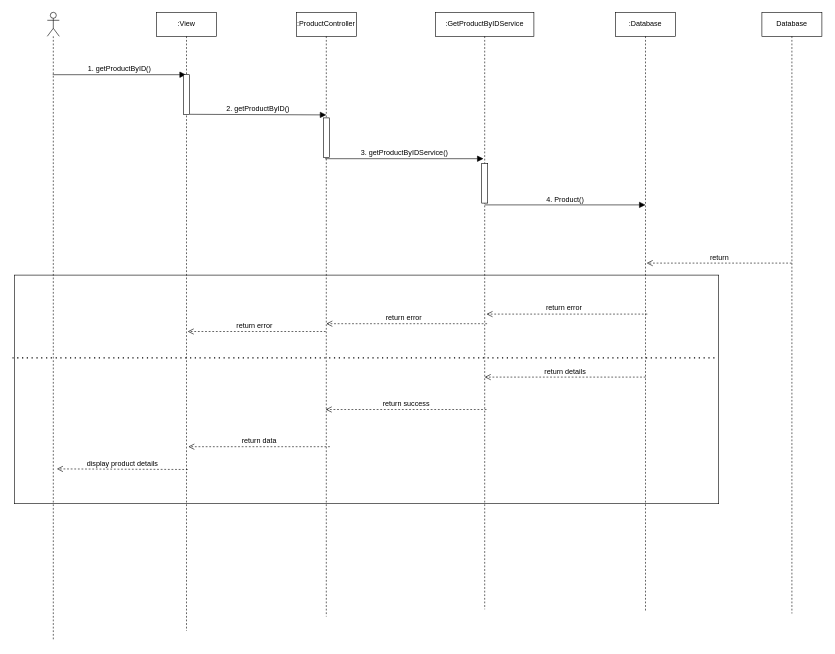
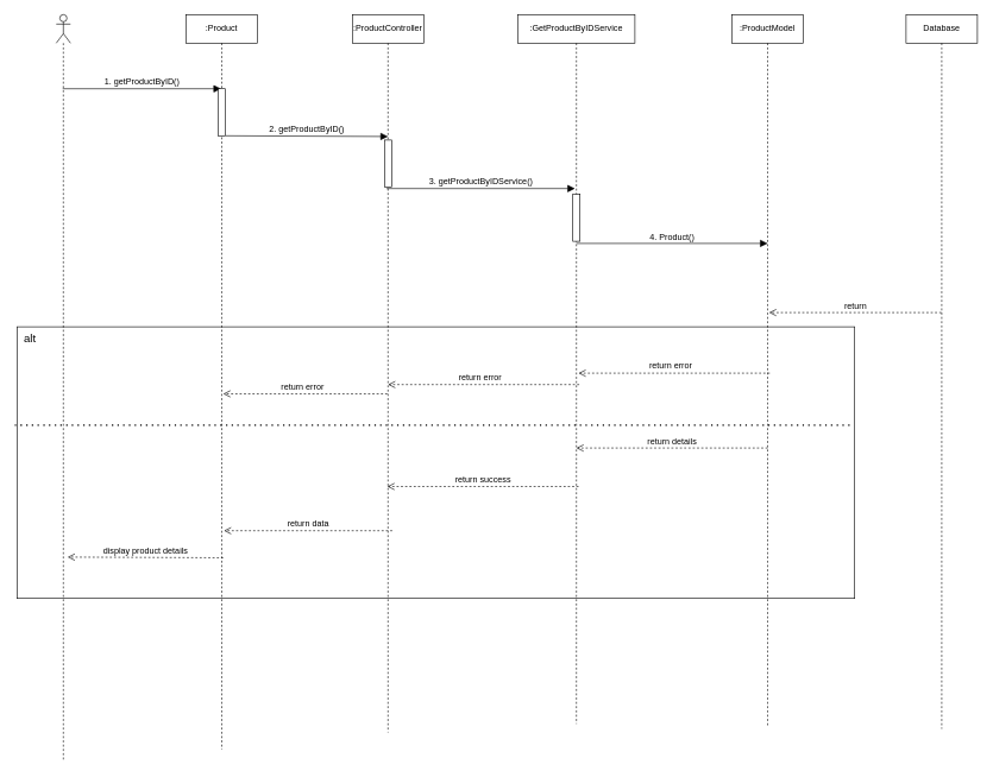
- <mxCell id="2" value=":View" style="shape=umlLifeline;perimeter=lifelinePerimeter;whiteSpace=wrap;html=1;container=1;dropTarget=0;collapsible=0;recursiveResize=0;outlineConnect=0;portConstraint=eastwest;newEdgeStyle={&quot;curved&quot;:0,&quot;rounded&quot;:0};" parent="1" vertex="1"><mxGeometry x="260" y="20" width="100" height="1031" as="geometry" /></mxCell>
+ <mxCell id="2" value=":Product" style="shape=umlLifeline;perimeter=lifelinePerimeter;whiteSpace=wrap;html=1;container=1;dropTarget=0;collapsible=0;recursiveResize=0;outlineConnect=0;portConstraint=eastwest;newEdgeStyle={&quot;curved&quot;:0,&quot;rounded&quot;:0};" parent="1" vertex="1"><mxGeometry x="260" y="20" width="100" height="1031" as="geometry" /></mxCell>
- <mxCell id="7" value=":Database" style="shape=umlLifeline;perimeter=lifelinePerimeter;whiteSpace=wrap;html=1;container=1;dropTarget=0;collapsible=0;recursiveResize=0;outlineConnect=0;portConstraint=eastwest;newEdgeStyle={&quot;curved&quot;:0,&quot;rounded&quot;:0};" parent="1" vertex="1"><mxGeometry x="1025" y="20" width="100" height="999" as="geometry" /></mxCell>
+ <mxCell id="7" value=":ProductModel" style="shape=umlLifeline;perimeter=lifelinePerimeter;whiteSpace=wrap;html=1;container=1;dropTarget=0;collapsible=0;recursiveResize=0;outlineConnect=0;portConstraint=eastwest;newEdgeStyle={&quot;curved&quot;:0,&quot;rounded&quot;:0};" parent="1" vertex="1"><mxGeometry x="1025" y="20" width="100" height="999" as="geometry" /></mxCell>
+ <mxCell id="20" value="alt" style="text;html=1;align=center;verticalAlign=middle;resizable=0;points=[];autosize=1;strokeColor=none;fillColor=none;fontSize=16;" parent="1" vertex="1"><mxGeometry x="23" y="458" width="35" height="31" as="geometry" /></mxCell>
